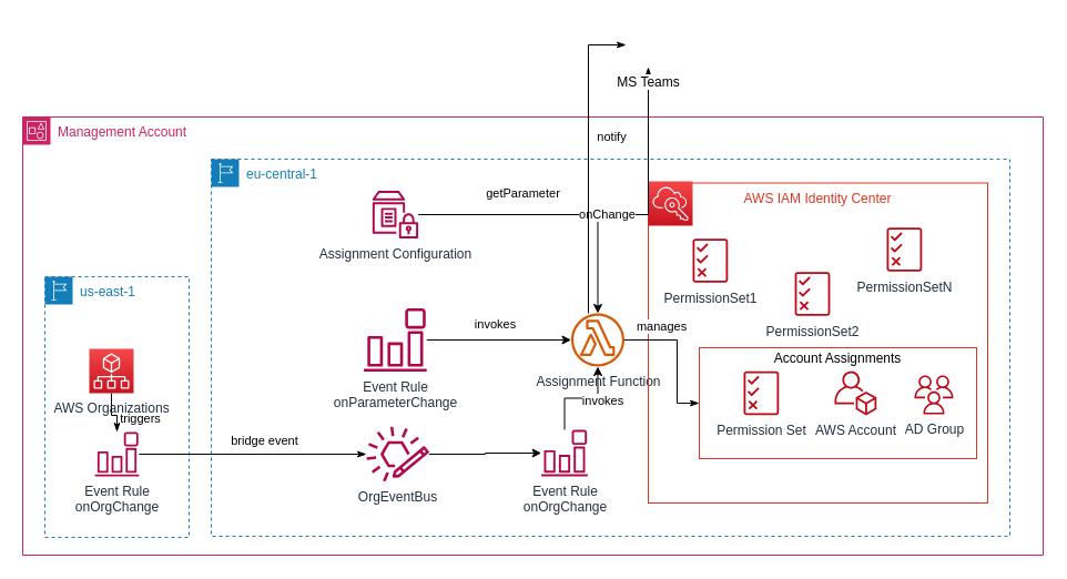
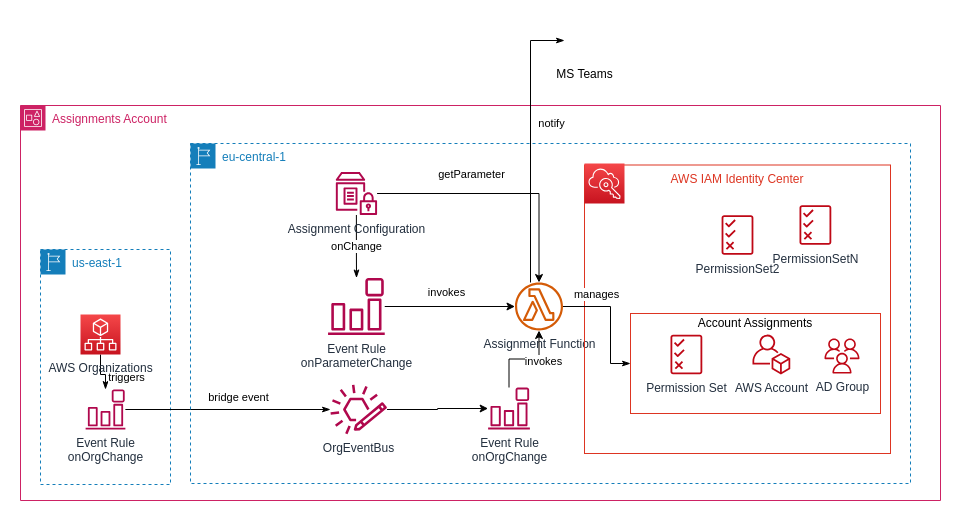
- <mxCell id="2" value="Management Account" style="points=[[0,0],[0.25,0],[0.5,0],[0.75,0],[1,0],[1,0.25],[1,0.5],[1,0.75],[1,1],[0.75,1],[0.5,1],[0.25,1],[0,1],[0,0.75],[0,0.5],[0,0.25]];outlineConnect=0;gradientColor=none;html=1;whiteSpace=wrap;fontSize=12;fontStyle=0;container=1;pointerEvents=0;collapsible=0;recursiveResize=0;shape=mxgraph.aws4.group;grIcon=mxgraph.aws4.group_account;strokeColor=#CD2264;fillColor=none;verticalAlign=top;align=left;spacingLeft=30;fontColor=#CD2264;dashed=0;" vertex="1" parent="1"><mxGeometry x="20" y="105" width="920" height="395" as="geometry" /></mxCell>
+ <mxCell id="2" value="Assignments Account" style="points=[[0,0],[0.25,0],[0.5,0],[0.75,0],[1,0],[1,0.25],[1,0.5],[1,0.75],[1,1],[0.75,1],[0.5,1],[0.25,1],[0,1],[0,0.75],[0,0.5],[0,0.25]];outlineConnect=0;gradientColor=none;html=1;whiteSpace=wrap;fontSize=12;fontStyle=0;container=1;pointerEvents=0;collapsible=0;recursiveResize=0;shape=mxgraph.aws4.group;grIcon=mxgraph.aws4.group_account;strokeColor=#CD2264;fillColor=none;verticalAlign=top;align=left;spacingLeft=30;fontColor=#CD2264;dashed=0;" vertex="1" parent="1"><mxGeometry x="20" y="105" width="920" height="395" as="geometry" /></mxCell>
- <mxCell id="25" value="onChange" style="edgeStyle=orthogonalEdgeStyle;rounded=0;orthogonalLoop=1;jettySize=auto;html=1;startArrow=none;startFill=0;endArrow=classicThin;endFill=1;" edge="1" parent="1" source="28" target="36"><mxGeometry relative="1" as="geometry" /></mxCell>
+ <mxCell id="25" value="onChange" style="edgeStyle=orthogonalEdgeStyle;rounded=0;orthogonalLoop=1;jettySize=auto;html=1;startArrow=none;startFill=0;endArrow=classicThin;endFill=1;" edge="1" parent="1" source="28" target="26"><mxGeometry relative="1" as="geometry" /></mxCell>
- <mxCell id="13" value="PermissionSet1" style="sketch=0;outlineConnect=0;fontColor=#232F3E;gradientColor=none;fillColor=#BF0816;strokeColor=none;dashed=0;verticalLabelPosition=bottom;verticalAlign=top;align=center;html=1;fontSize=12;fontStyle=0;aspect=fixed;pointerEvents=1;shape=mxgraph.aws4.permissions;" vertex="1" parent="1"><mxGeometry x="624" y="214.5" width="31.79" height="40" as="geometry" /></mxCell>
- <mxCell id="14" value="PermissionSet2" style="sketch=0;outlineConnect=0;fontColor=#232F3E;gradientColor=none;fillColor=#BF0816;strokeColor=none;dashed=0;verticalLabelPosition=bottom;verticalAlign=top;align=center;html=1;fontSize=12;fontStyle=0;aspect=fixed;pointerEvents=1;shape=mxgraph.aws4.permissions;" vertex="1" parent="1"><mxGeometry x="716.1" y="244.5" width="31.79" height="40" as="geometry" /></mxCell>
+ <mxCell id="14" value="PermissionSet2" style="sketch=0;outlineConnect=0;fontColor=#232F3E;gradientColor=none;fillColor=#BF0816;strokeColor=none;dashed=0;verticalLabelPosition=bottom;verticalAlign=top;align=center;html=1;fontSize=12;fontStyle=0;aspect=fixed;pointerEvents=1;shape=mxgraph.aws4.permissions;" vertex="1" parent="1"><mxGeometry x="721.1" y="214.5" width="31.79" height="40" as="geometry" /></mxCell>
